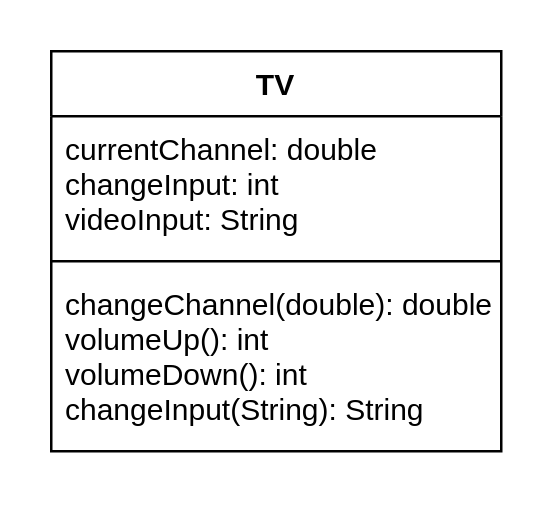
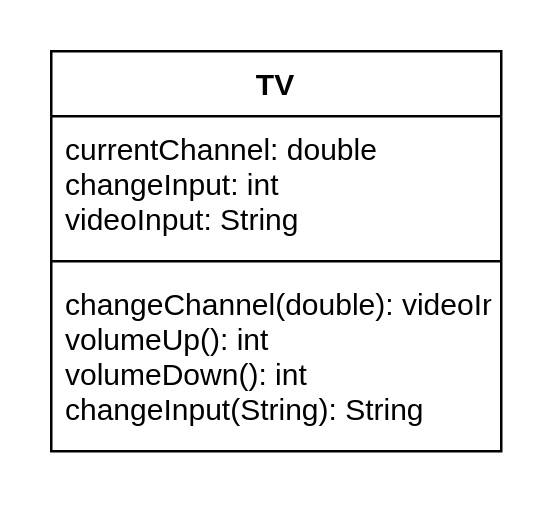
- <mxCell id="5" value="changeChannel(double): double&#10;volumeUp(): int&#10;volumeDown(): int&#10;changeInput(String): String" style="text;strokeColor=none;fillColor=none;align=left;verticalAlign=top;spacingLeft=4;spacingRight=4;overflow=hidden;rotatable=0;points=[[0,0.5],[1,0.5]];portConstraint=eastwest;" vertex="1" parent="2"><mxGeometry y="88" width="180" height="72" as="geometry" /></mxCell>
+ <mxCell id="5" value="changeChannel(double): videoInput&#10;volumeUp(): int&#10;volumeDown(): int&#10;changeInput(String): String" style="text;strokeColor=none;fillColor=none;align=left;verticalAlign=top;spacingLeft=4;spacingRight=4;overflow=hidden;rotatable=0;points=[[0,0.5],[1,0.5]];portConstraint=eastwest;" vertex="1" parent="2"><mxGeometry y="88" width="180" height="72" as="geometry" /></mxCell>
